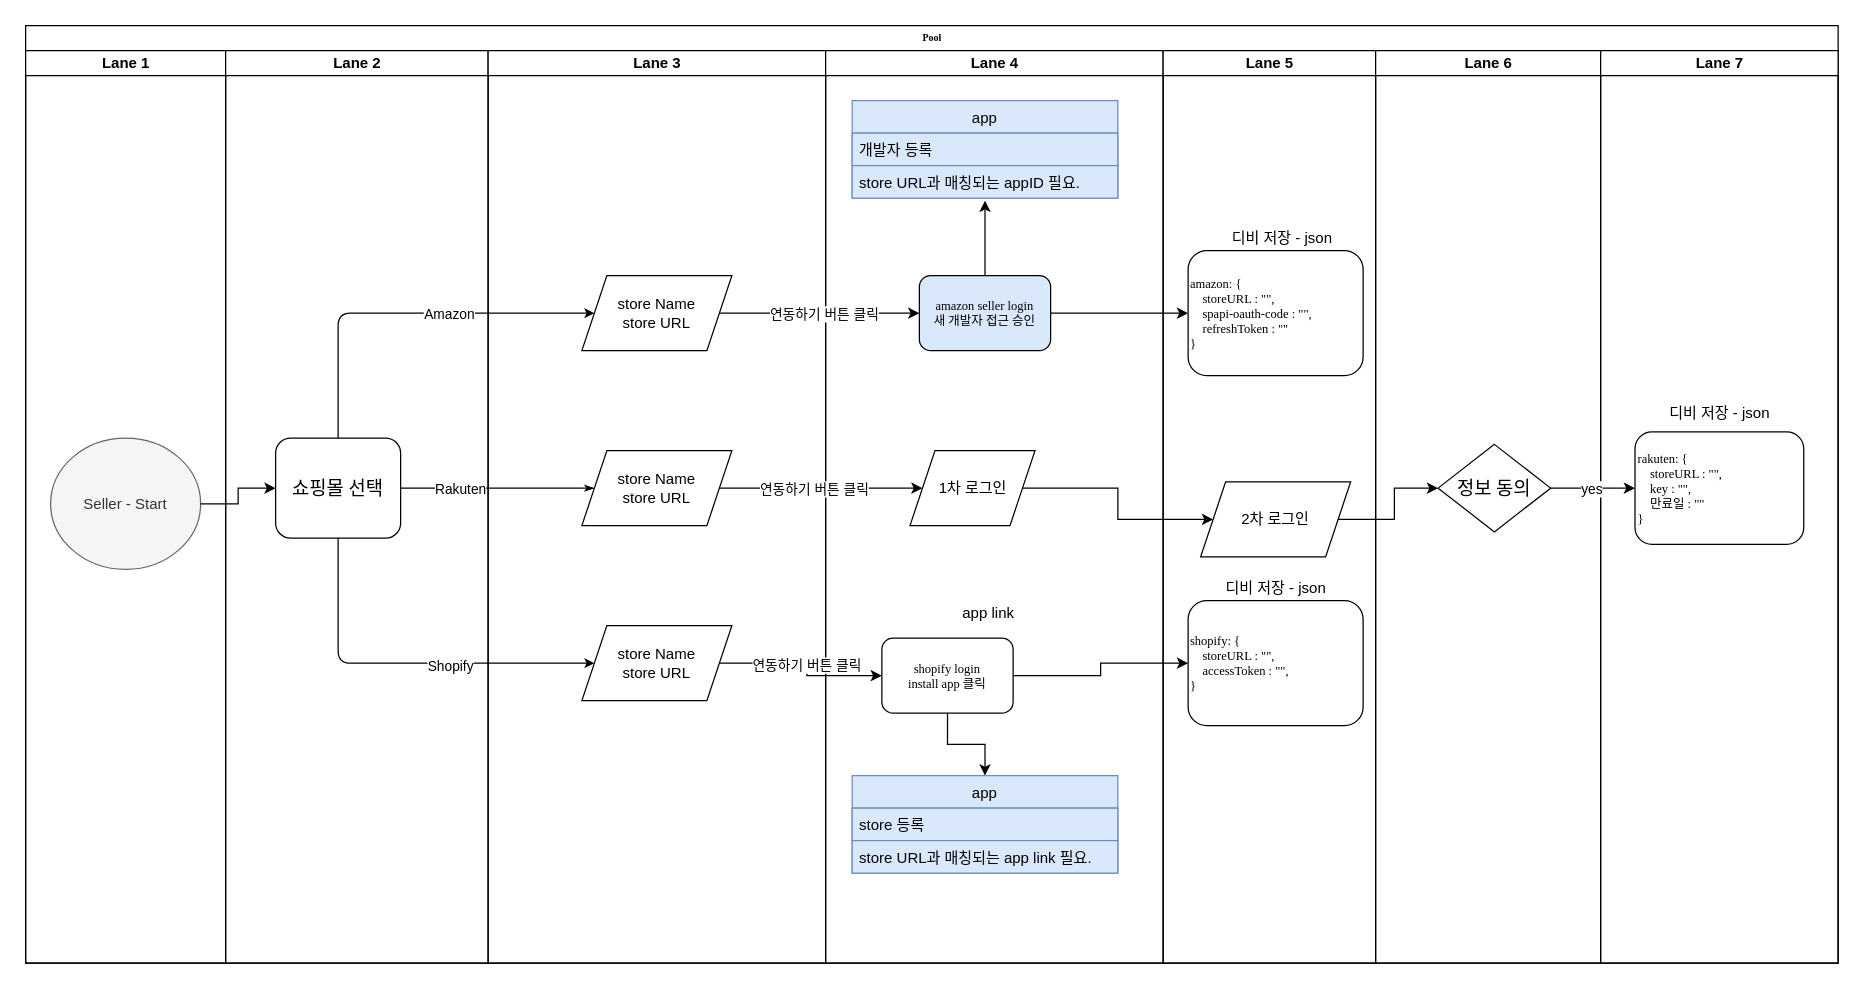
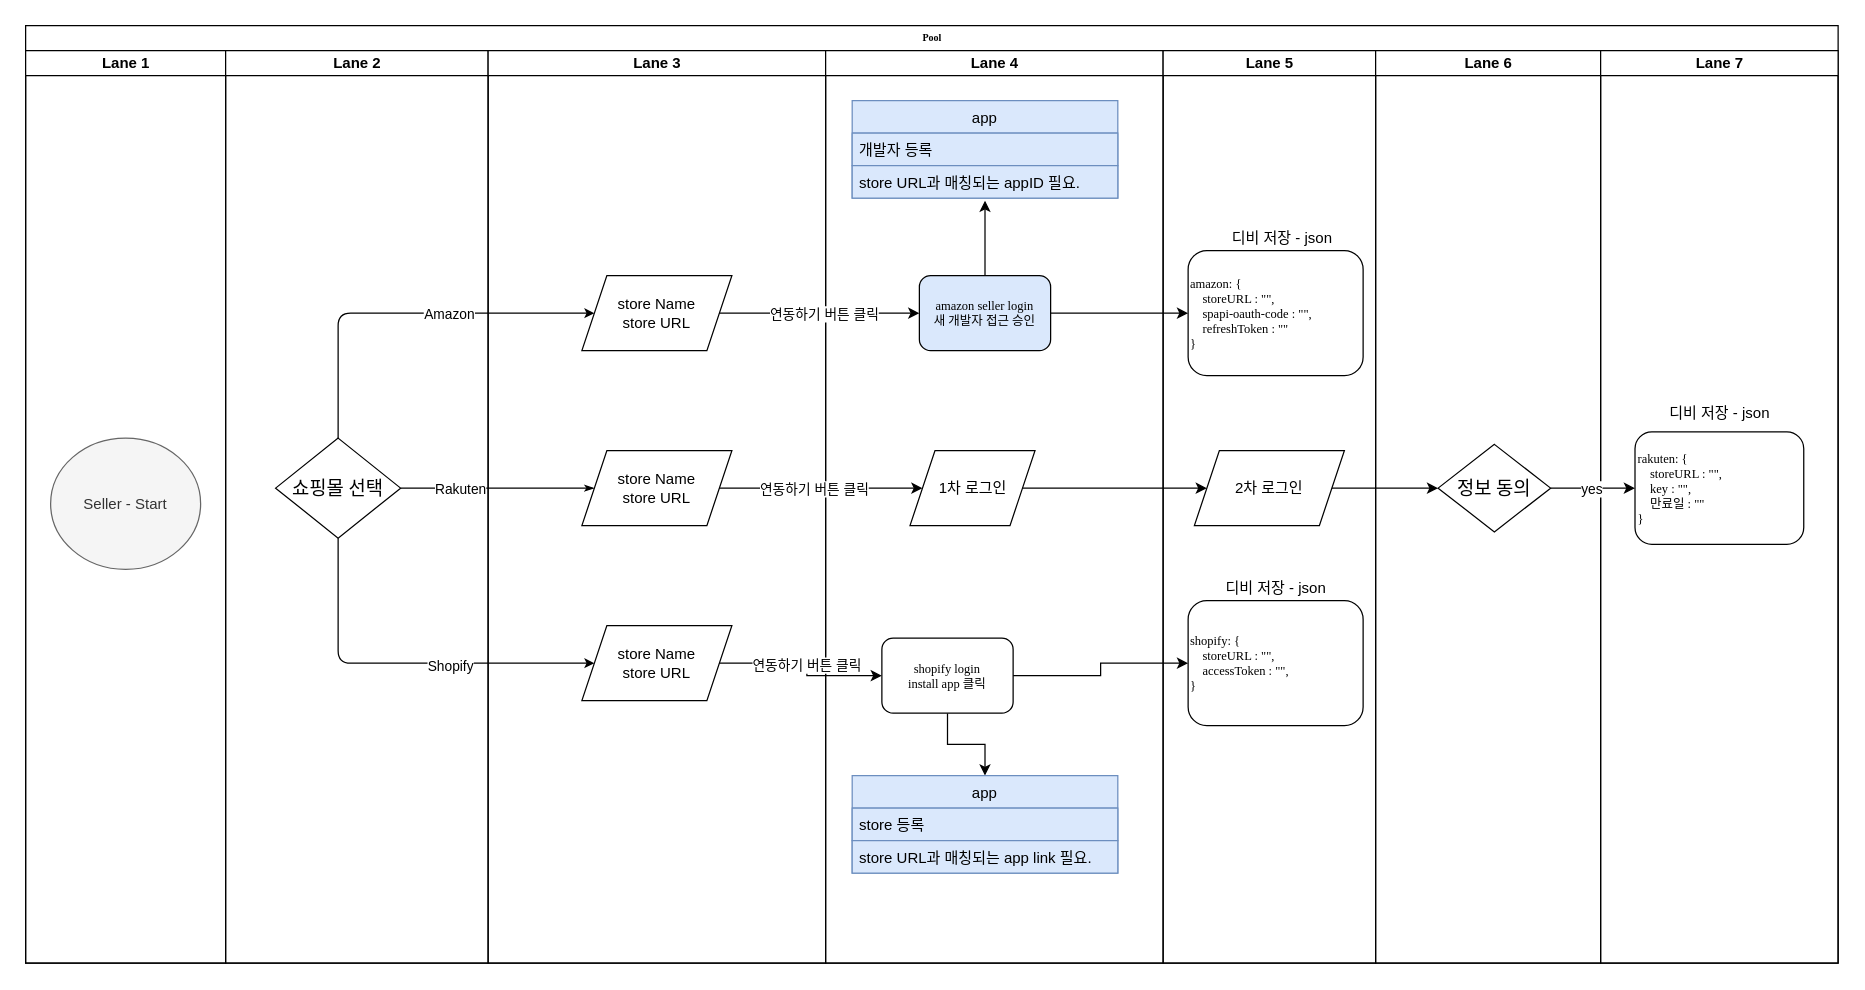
- <mxCell id="8" value="&lt;font style=&quot;font-size: 15px&quot;&gt;쇼핑몰 선택&lt;/font&gt;" style="whiteSpace=wrap;html=1;shadow=0;labelBackgroundColor=none;strokeWidth=1;fontFamily=Verdana;fontSize=8;align=center;rounded=1;" parent="7" vertex="1"><mxGeometry x="40" y="310" width="100" height="80" as="geometry" /></mxCell>
+ <mxCell id="8" value="&lt;font style=&quot;font-size: 15px&quot;&gt;쇼핑몰 선택&lt;/font&gt;" style="rhombus;whiteSpace=wrap;html=1;rounded=0;shadow=0;labelBackgroundColor=none;strokeWidth=1;fontFamily=Verdana;fontSize=8;align=center;" parent="7" vertex="1"><mxGeometry x="40" y="310" width="100" height="80" as="geometry" /></mxCell>
- <mxCell id="34" style="edgeStyle=orthogonalEdgeStyle;rounded=0;orthogonalLoop=1;jettySize=auto;html=1;entryX=0;entryY=0.5;entryDx=0;entryDy=0;startArrow=none;startFill=0;endArrow=classic;endFill=1;" parent="2" source="4" target="8" edge="1"><mxGeometry relative="1" as="geometry" /></mxCell>
- <mxCell id="26" value="&lt;span&gt;2차 로그인&lt;/span&gt;" style="shape=parallelogram;perimeter=parallelogramPerimeter;whiteSpace=wrap;html=1;fixedSize=1;" parent="24" vertex="1"><mxGeometry x="30" y="345" width="120" height="60" as="geometry" /></mxCell>
+ <mxCell id="26" value="&lt;span&gt;2차 로그인&lt;/span&gt;" style="shape=parallelogram;perimeter=parallelogramPerimeter;whiteSpace=wrap;html=1;fixedSize=1;" parent="24" vertex="1"><mxGeometry x="25" y="320" width="120" height="60" as="geometry" /></mxCell>
- <mxCell id="52" value="app link" style="text;html=1;align=center;verticalAlign=middle;resizable=0;points=[];autosize=1;strokeColor=none;" parent="1" vertex="1"><mxGeometry x="760" y="480" width="60" height="20" as="geometry" /></mxCell>
